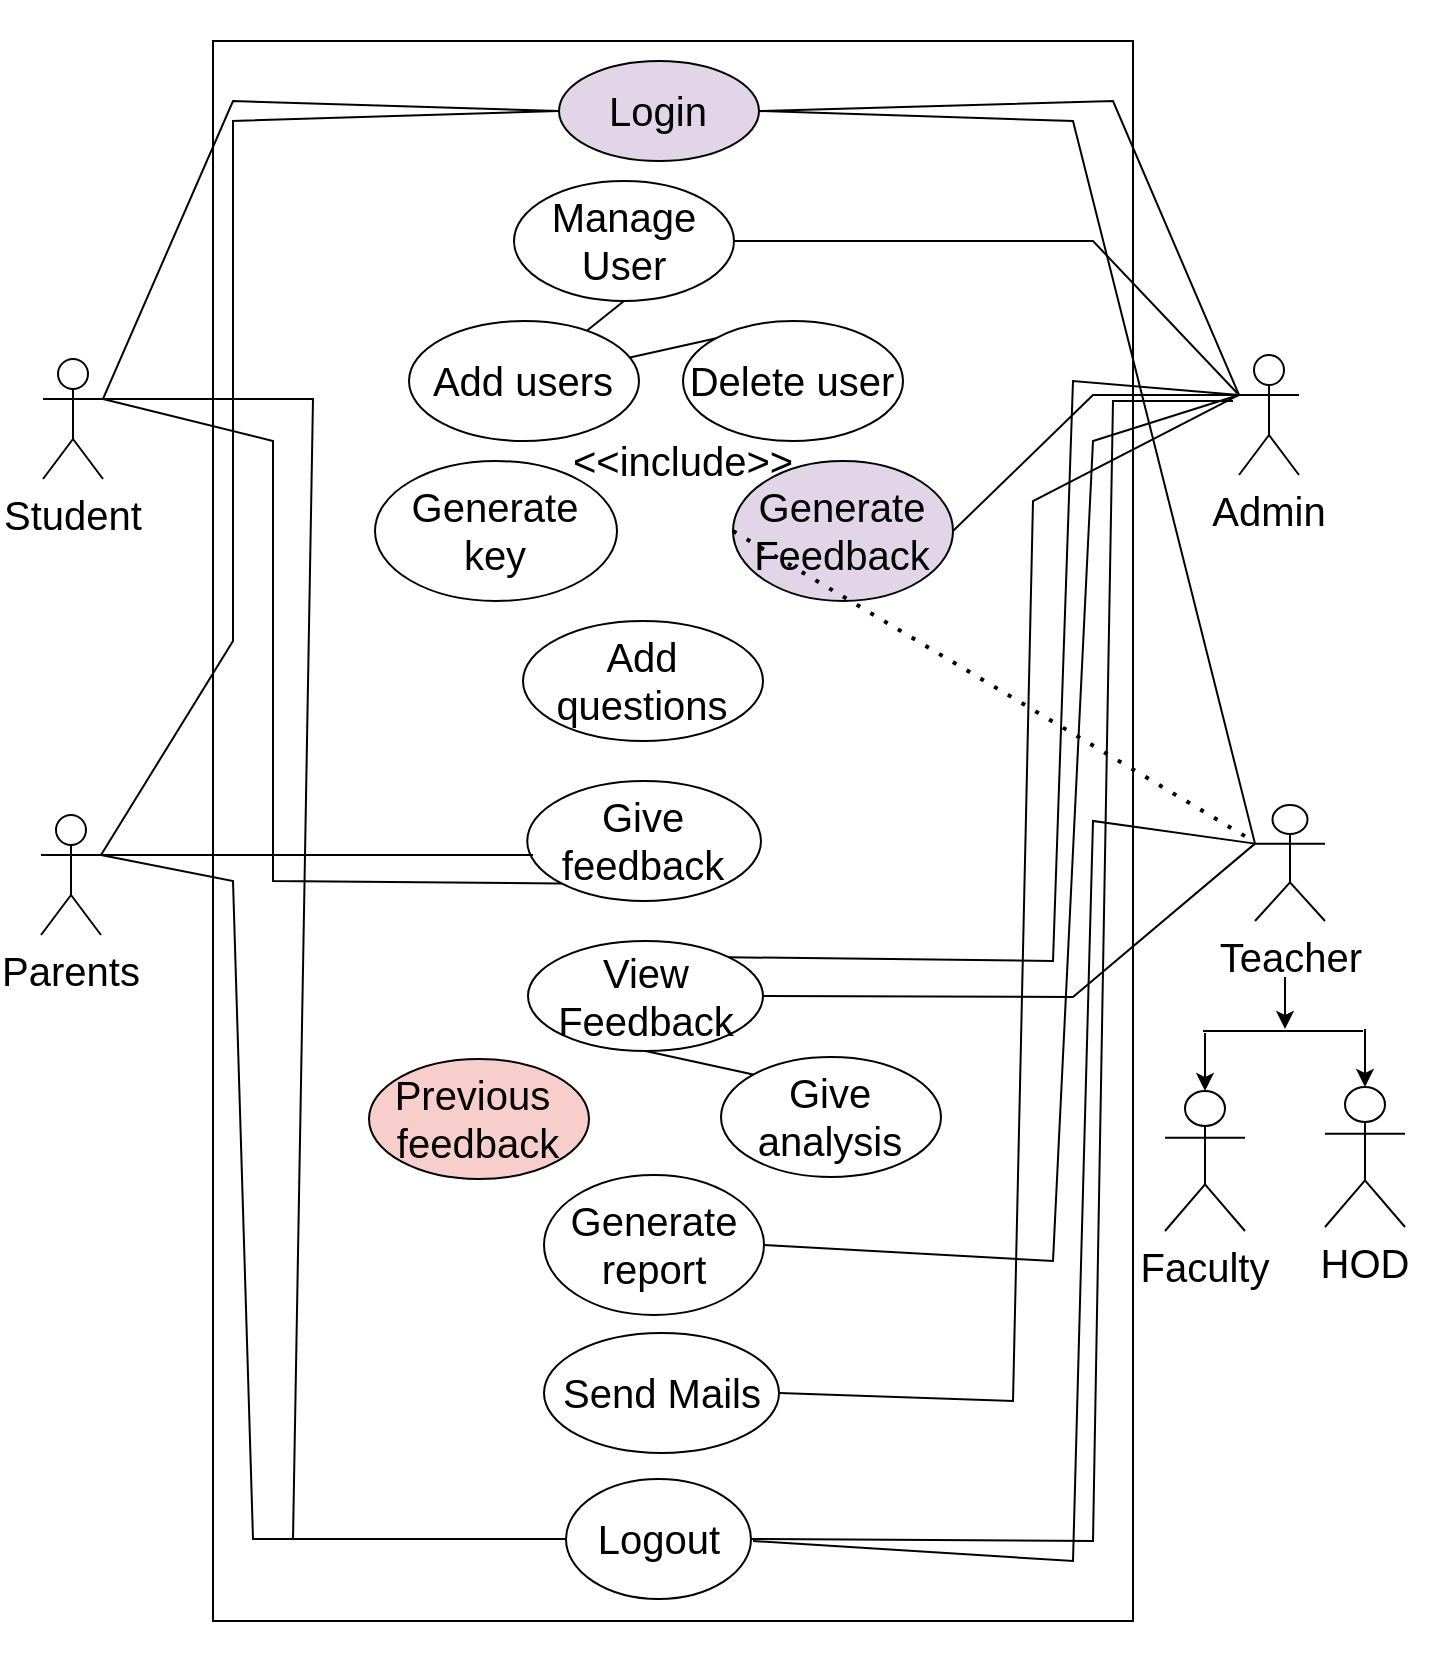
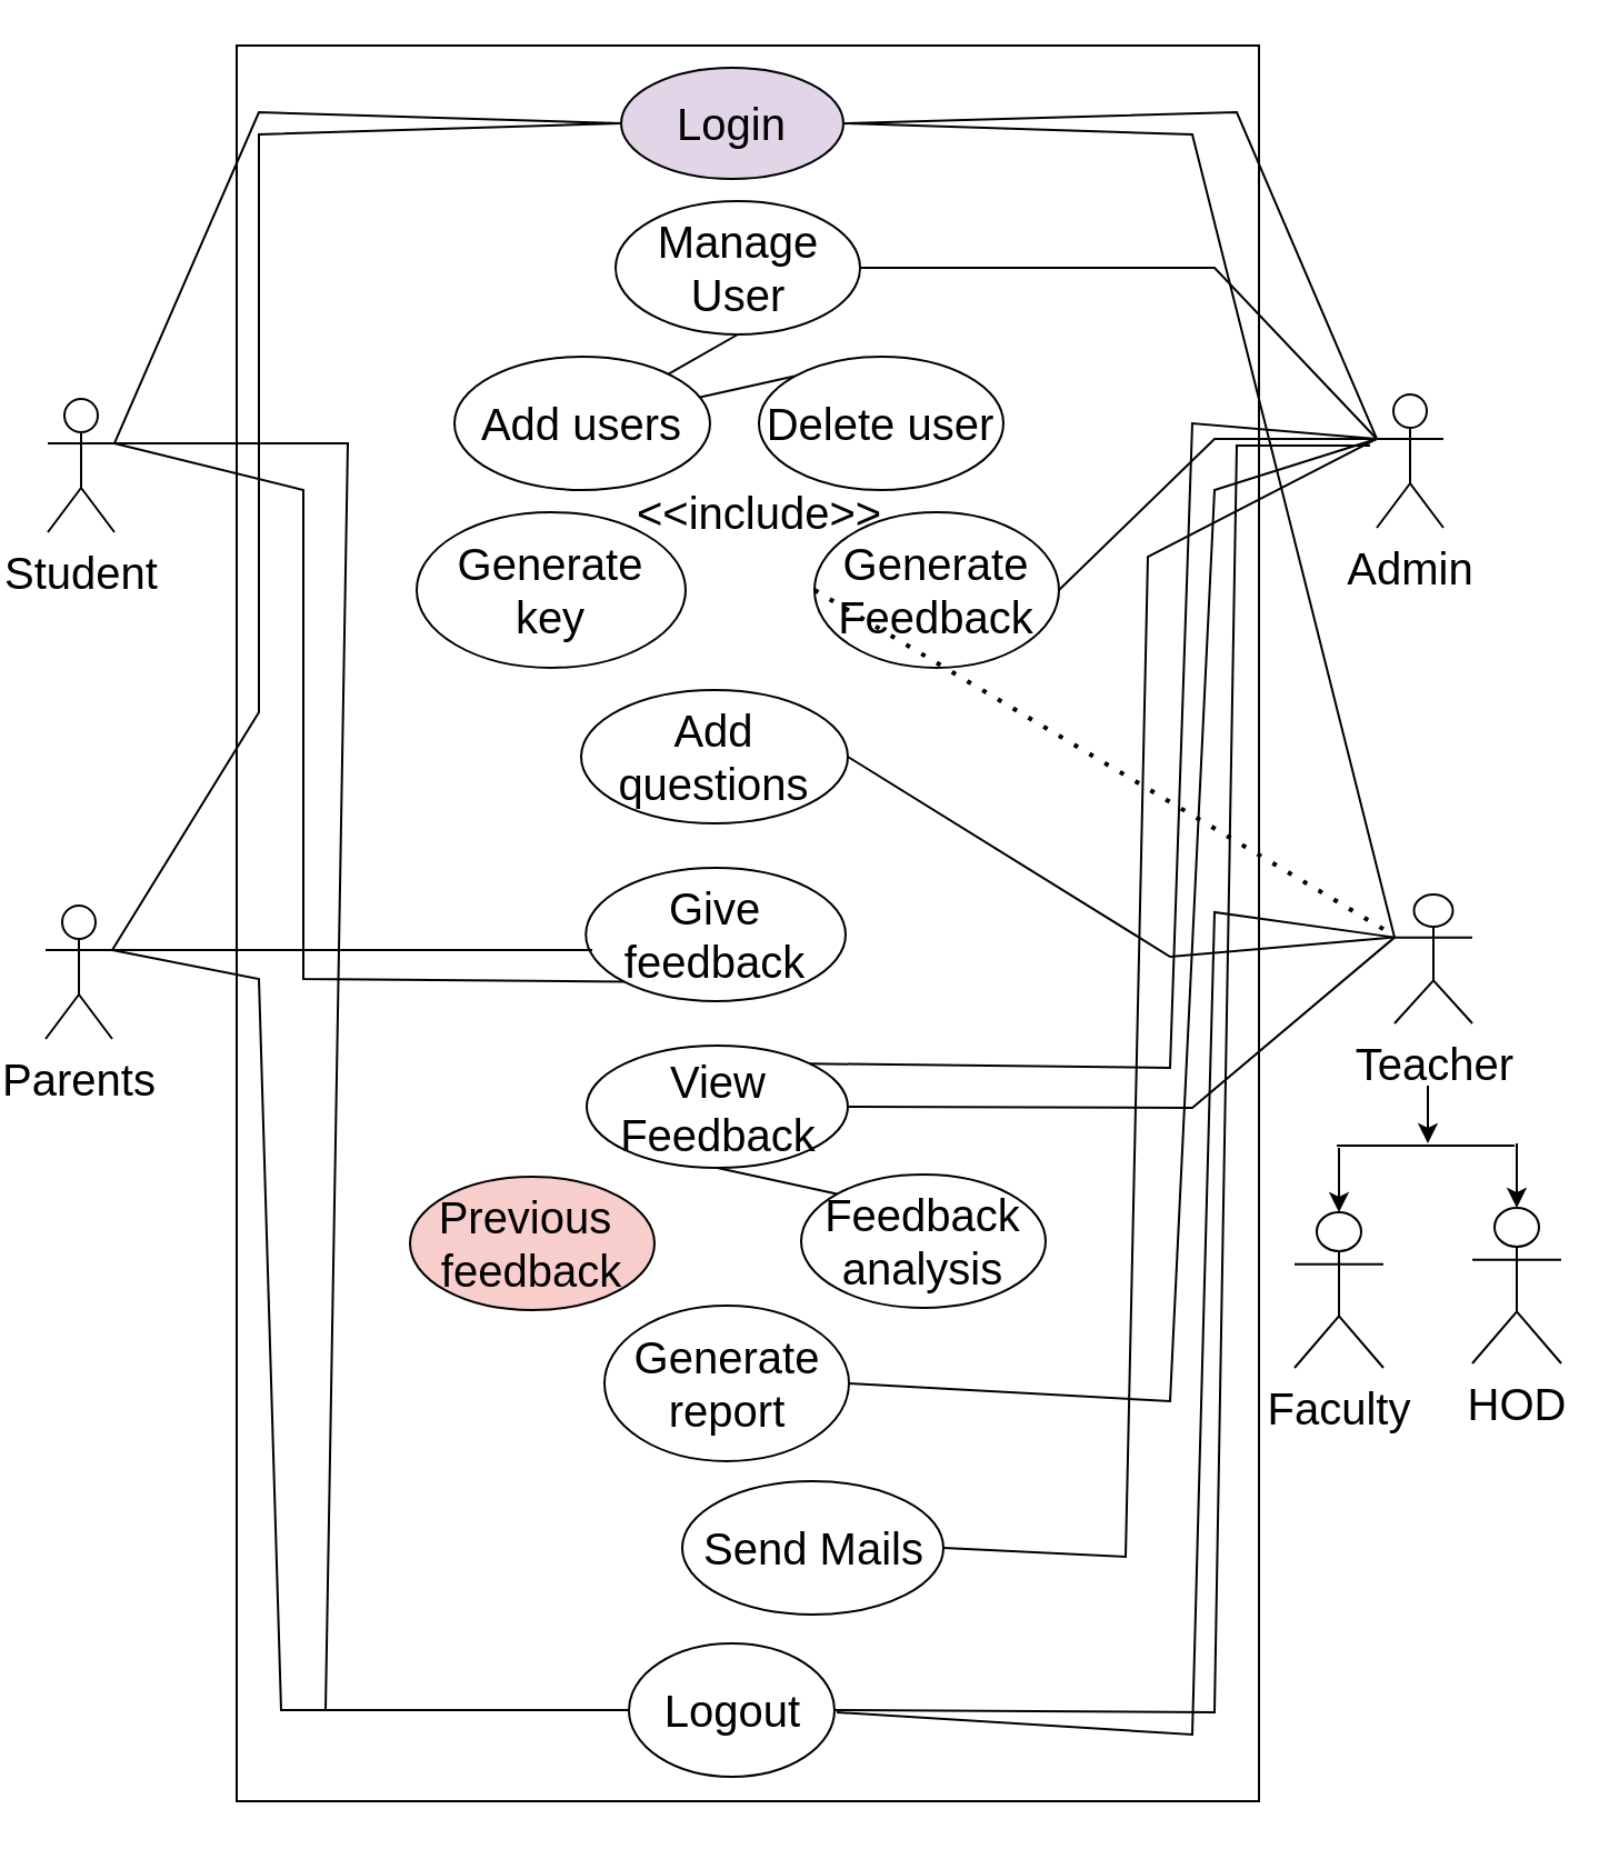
- <mxCell id="5" value="Manage User" style="ellipse;whiteSpace=wrap;html=1;fontSize=20;" vertex="1" parent="1"><mxGeometry x="256.5" y="90" width="110" height="60" as="geometry" /></mxCell>
+ <mxCell id="5" value="Manage User" style="ellipse;whiteSpace=wrap;html=1;fontSize=20;" vertex="1" parent="1"><mxGeometry x="276.5" y="90" width="110" height="60" as="geometry" /></mxCell>
- <mxCell id="6" value="Generate Feedback" style="ellipse;whiteSpace=wrap;html=1;fontSize=20;fillColor=#e1d5e7;" vertex="1" parent="1"><mxGeometry x="366" y="230" width="110" height="70" as="geometry" /></mxCell>
+ <mxCell id="6" value="Generate Feedback" style="ellipse;whiteSpace=wrap;html=1;fontSize=20;" vertex="1" parent="1"><mxGeometry x="366" y="230" width="110" height="70" as="geometry" /></mxCell>
+ <mxCell id="38" value="" style="endArrow=none;html=1;rounded=0;fontSize=20;entryX=0;entryY=0.333;entryDx=0;entryDy=0;entryPerimeter=0;exitX=1;exitY=0.5;exitDx=0;exitDy=0;" edge="1" parent="1" source="10" target="15"><mxGeometry width="50" height="50" relative="1" as="geometry"><mxPoint x="436" y="460" as="sourcePoint" /><mxPoint x="486" y="410" as="targetPoint" /><Array as="points"><mxPoint x="526" y="430" /></Array></mxGeometry></mxCell>
- <mxCell id="20" value="Give analysis" style="ellipse;whiteSpace=wrap;html=1;fontSize=20;" vertex="1" parent="1"><mxGeometry x="360" y="528" width="110" height="60" as="geometry" /></mxCell>
+ <mxCell id="20" value="Feedback analysis" style="ellipse;whiteSpace=wrap;html=1;fontSize=20;" vertex="1" parent="1"><mxGeometry x="360" y="528" width="110" height="60" as="geometry" /></mxCell>
- <mxCell id="9" value="Send Mails" style="ellipse;whiteSpace=wrap;html=1;fontSize=20;" vertex="1" parent="1"><mxGeometry x="271.5" y="666" width="117.5" height="60" as="geometry" /></mxCell>
+ <mxCell id="9" value="Send Mails" style="ellipse;whiteSpace=wrap;html=1;fontSize=20;" vertex="1" parent="1"><mxGeometry x="306.5" y="666" width="117.5" height="60" as="geometry" /></mxCell>
